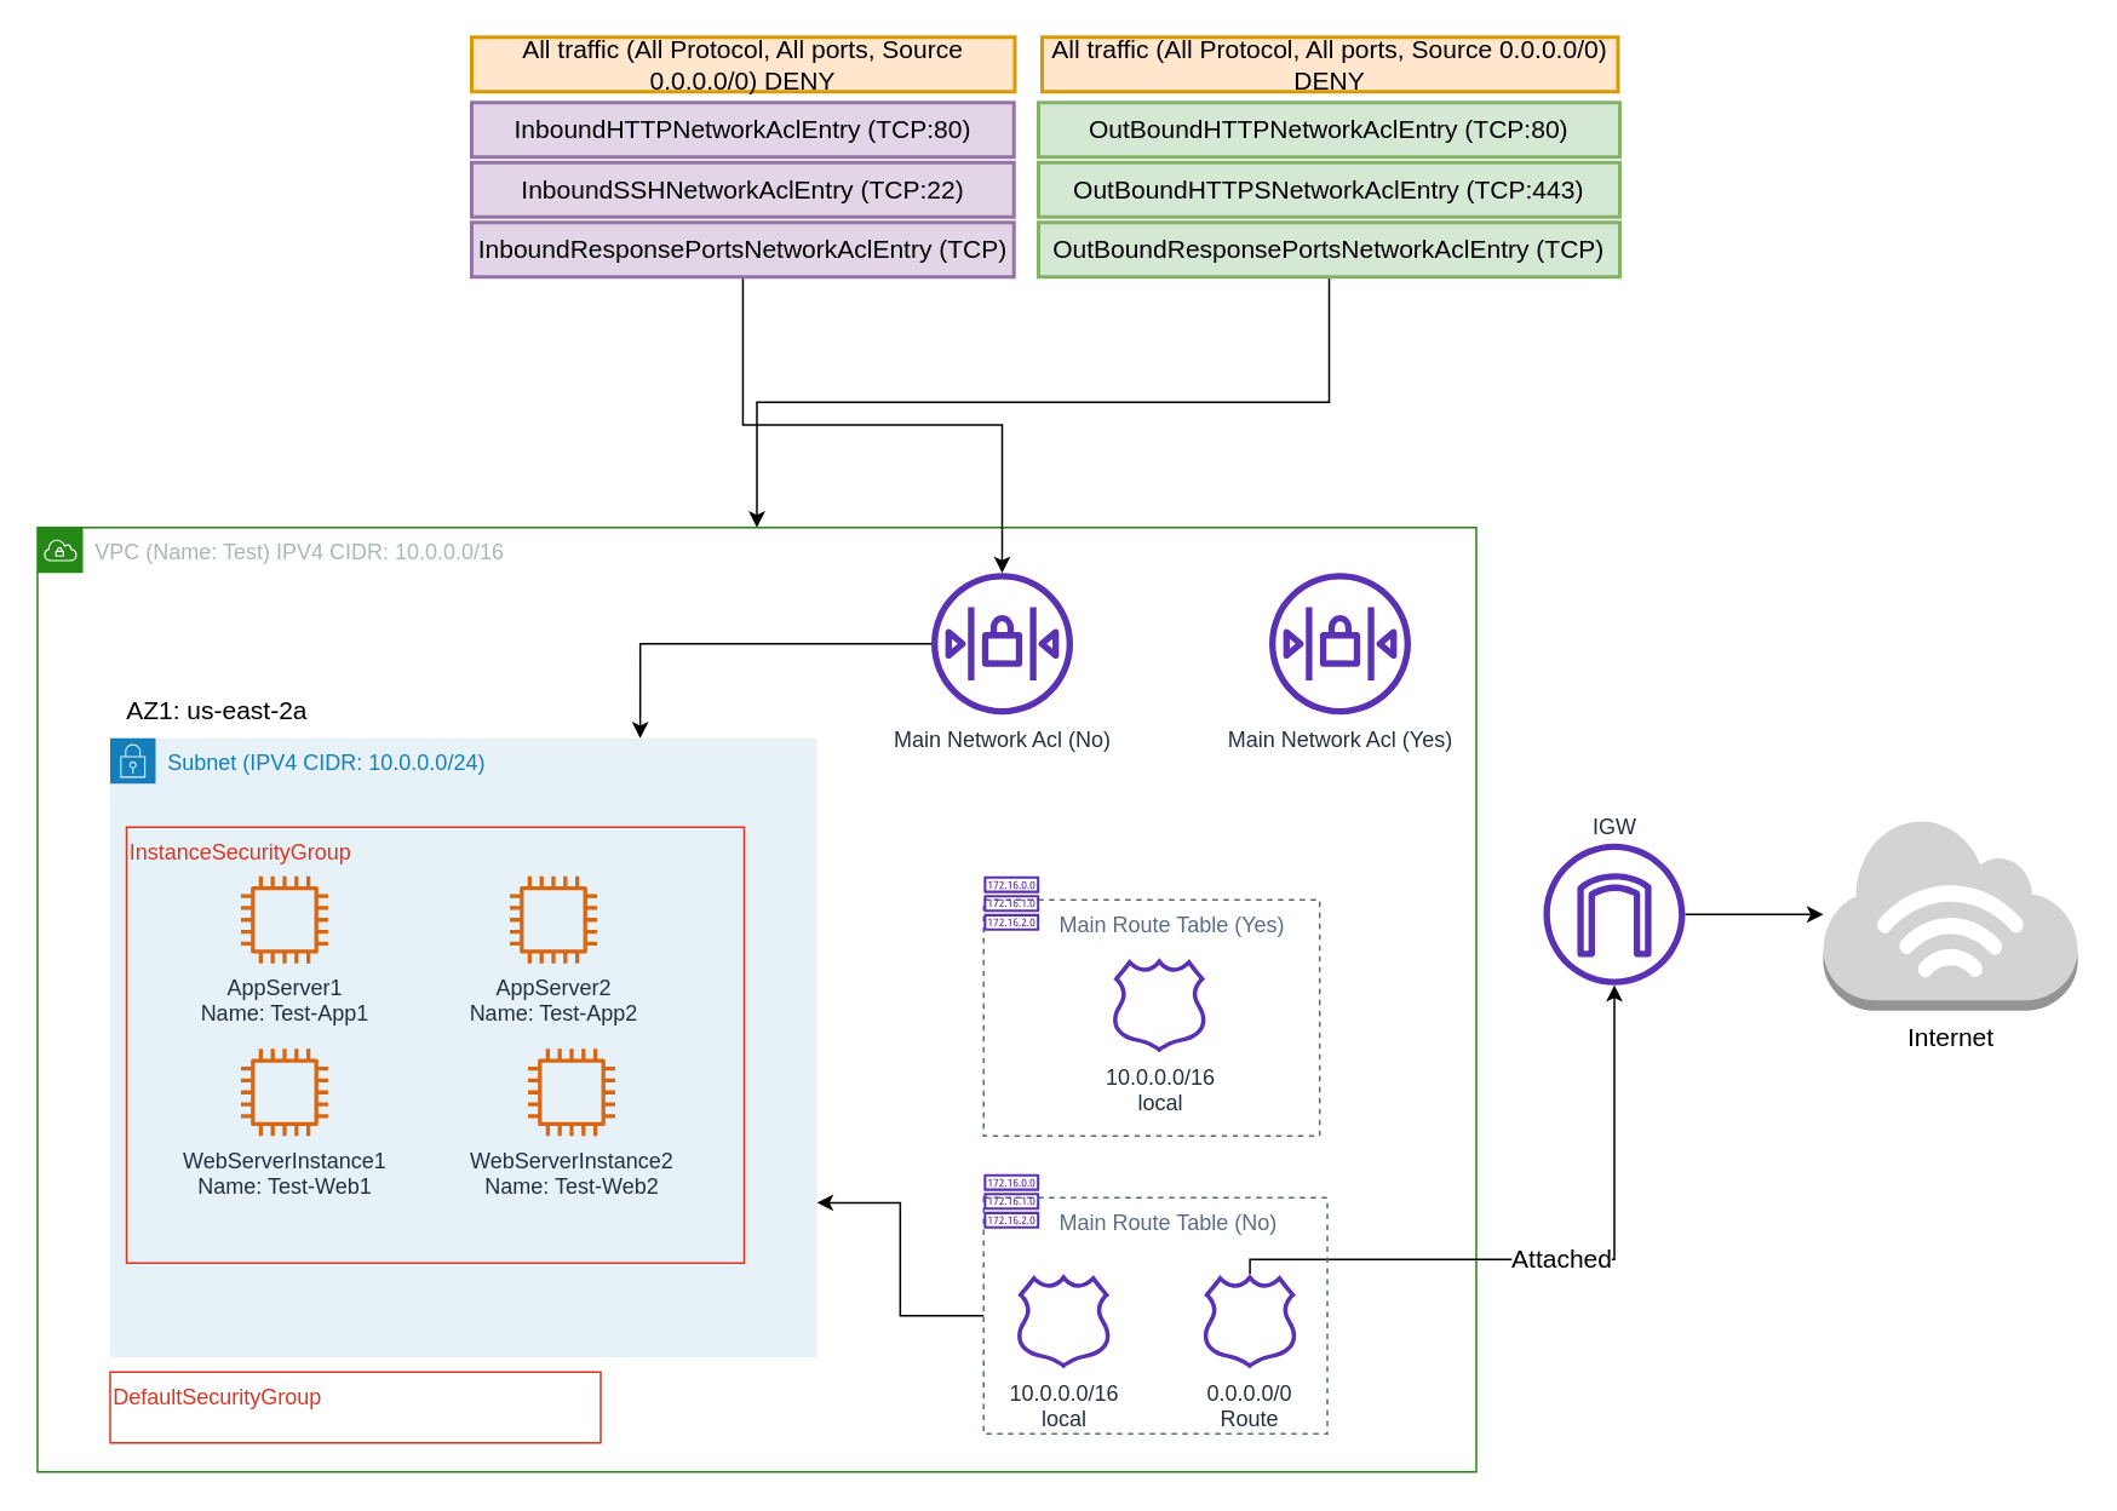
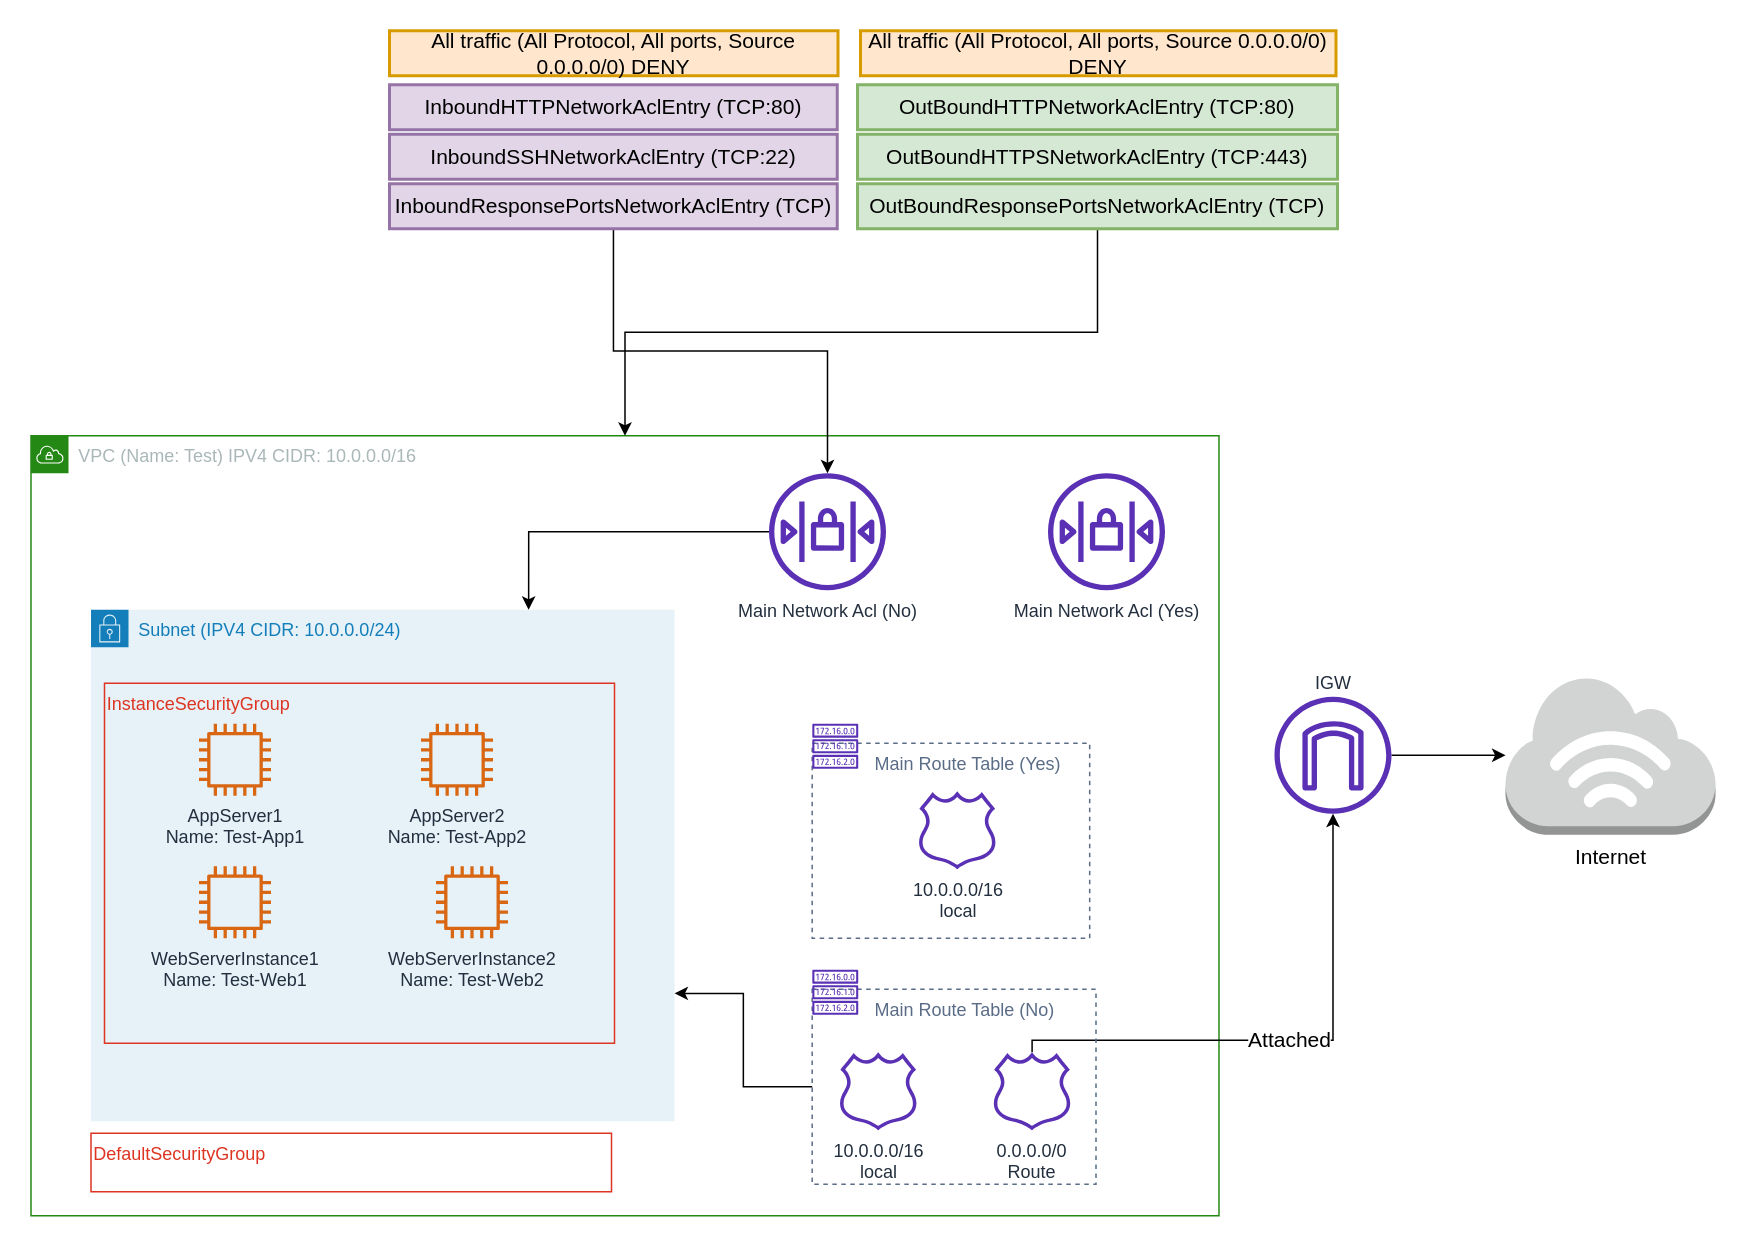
- <mxCell id="27" value="AZ1: us-east-2a&amp;nbsp;" style="text;html=1;strokeColor=none;fillColor=none;align=center;verticalAlign=middle;whiteSpace=wrap;rounded=0;fontSize=14;" vertex="1" parent="1"><mxGeometry x="60" y="381" width="122" height="20" as="geometry" /></mxCell>
- <mxCell id="35" value="DefaultSecurityGroup" style="fillColor=none;strokeColor=#DD3522;verticalAlign=top;fontStyle=0;fontColor=#DD3522;align=left;" vertex="1" parent="1"><mxGeometry x="60" y="755" width="270" height="39" as="geometry" /></mxCell>
+ <mxCell id="35" value="DefaultSecurityGroup" style="fillColor=none;strokeColor=#DD3522;verticalAlign=top;fontStyle=0;fontColor=#DD3522;align=left;" vertex="1" parent="1"><mxGeometry x="60" y="755" width="347" height="39" as="geometry" /></mxCell>
